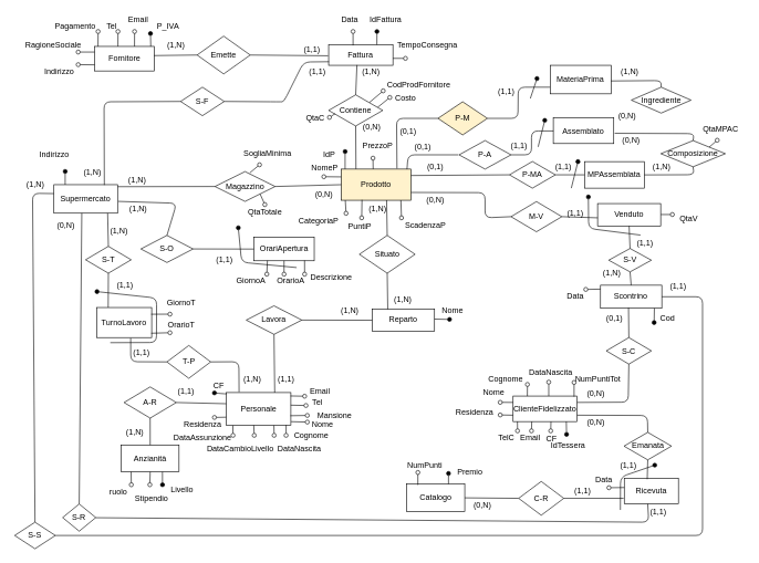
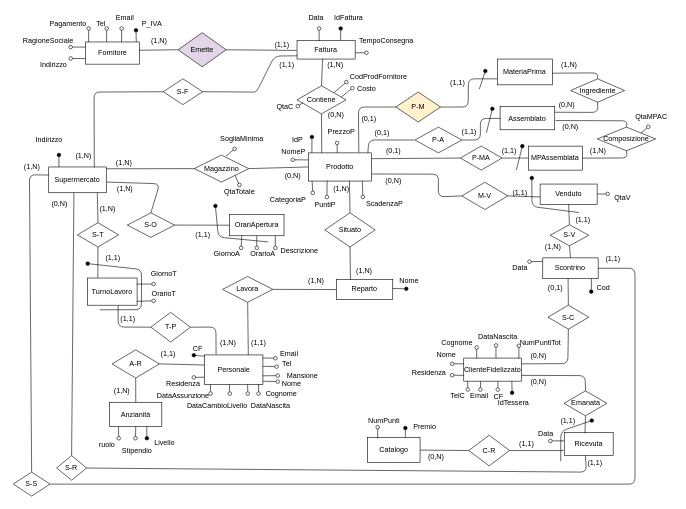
- <mxCell id="58" value="Emette" style="rhombus;whiteSpace=wrap;html=1;" parent="1" vertex="1"><mxGeometry x="296.03" y="54" width="80.12" height="57" as="geometry" /></mxCell>
+ <mxCell id="58" value="Emette" style="rhombus;whiteSpace=wrap;html=1;fillColor=#e1d5e7;" parent="1" vertex="1"><mxGeometry x="296.03" y="54" width="80.12" height="57" as="geometry" /></mxCell>
+ <mxCell id="215" value="" style="endArrow=none;html=1;exitX=1;exitY=0.25;exitDx=0;exitDy=0;entryX=0.5;entryY=1;entryDx=0;entryDy=0;" parent="1" source="188" target="129" edge="1"><mxGeometry width="50" height="50" relative="1" as="geometry"><mxPoint x="788.41" y="228" as="sourcePoint" /><mxPoint x="838.41" y="178" as="targetPoint" /><Array as="points"><mxPoint x="996.16" y="187" /></Array></mxGeometry></mxCell>
- <mxCell id="40" value="Prodotto" style="rounded=0;whiteSpace=wrap;html=1;fillColor=#fff2cc;" parent="1" vertex="1"><mxGeometry x="513.16" y="254.5" width="105.5" height="47" as="geometry" /></mxCell>
+ <mxCell id="40" value="Prodotto" style="rounded=0;whiteSpace=wrap;html=1;" parent="1" vertex="1"><mxGeometry x="513.16" y="254.5" width="105.5" height="47" as="geometry" /></mxCell>
